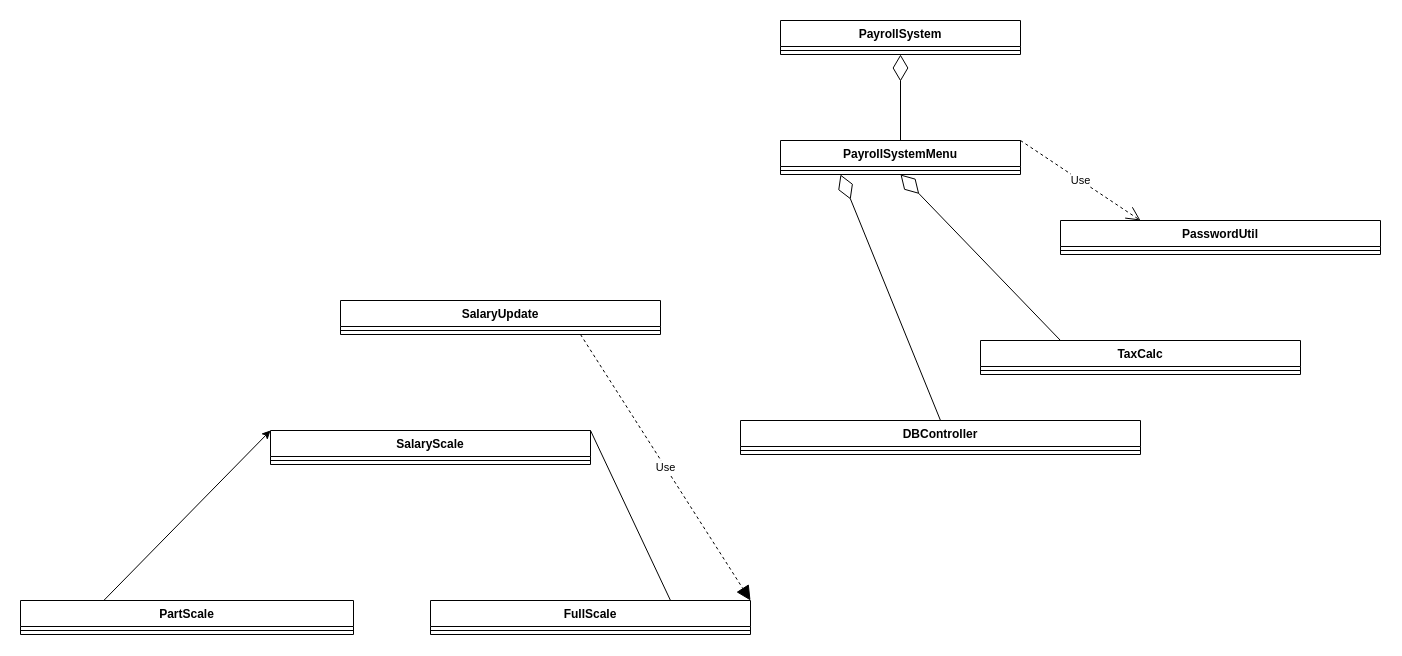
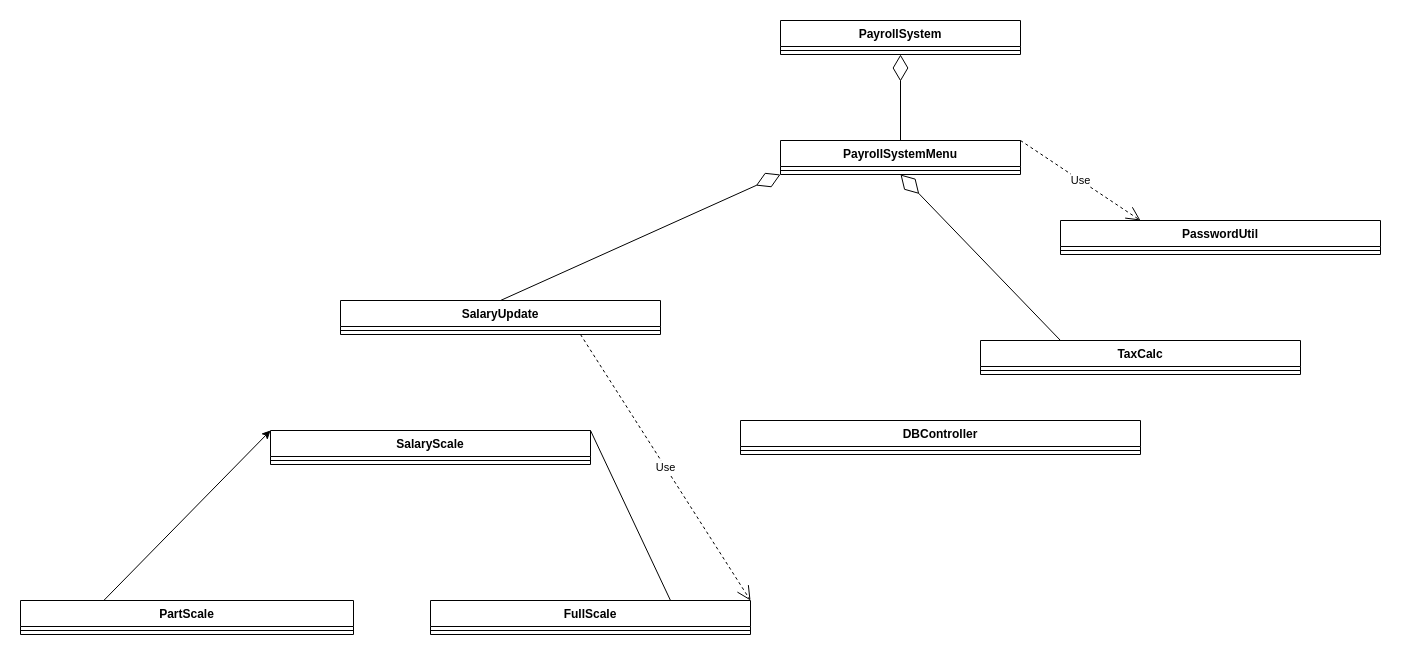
+ <mxCell id="25" value="" style="endArrow=diamondThin;endFill=0;endSize=24;html=1;rounded=0;exitX=0.5;exitY=0;exitDx=0;exitDy=0;entryX=0;entryY=1;entryDx=0;entryDy=0;" parent="1" source="10" target="4" edge="1"><mxGeometry width="160" relative="1" as="geometry"><mxPoint x="810" y="1310" as="sourcePoint" /><mxPoint x="780" y="551" as="targetPoint" /></mxGeometry></mxCell>
- <mxCell id="22" value="" style="endArrow=diamondThin;endFill=0;endSize=24;html=1;rounded=0;exitX=0.5;exitY=0;exitDx=0;exitDy=0;entryX=0.25;entryY=1;entryDx=0;entryDy=0;" parent="1" source="6" target="4" edge="1"><mxGeometry width="160" relative="1" as="geometry"><mxPoint x="1230" y="1110" as="sourcePoint" /><mxPoint x="1020" y="551" as="targetPoint" /></mxGeometry></mxCell>
- <mxCell id="27" value="Use" style="endArrow=block;endSize=12;dashed=1;html=1;entryX=1;entryY=0;entryDx=0;entryDy=0;exitX=0.75;exitY=1;exitDx=0;exitDy=0;" edge="1" parent="1" source="10" target="14"><mxGeometry width="160" relative="1" as="geometry"><mxPoint x="500" y="590" as="sourcePoint" /><mxPoint x="660" y="590" as="targetPoint" /></mxGeometry></mxCell>
+ <mxCell id="27" value="Use" style="endArrow=open;endSize=12;dashed=1;html=1;entryX=1;entryY=0;entryDx=0;entryDy=0;exitX=0.75;exitY=1;exitDx=0;exitDy=0;" edge="1" parent="1" source="10" target="14"><mxGeometry width="160" relative="1" as="geometry"><mxPoint x="500" y="590" as="sourcePoint" /><mxPoint x="660" y="590" as="targetPoint" /></mxGeometry></mxCell>
